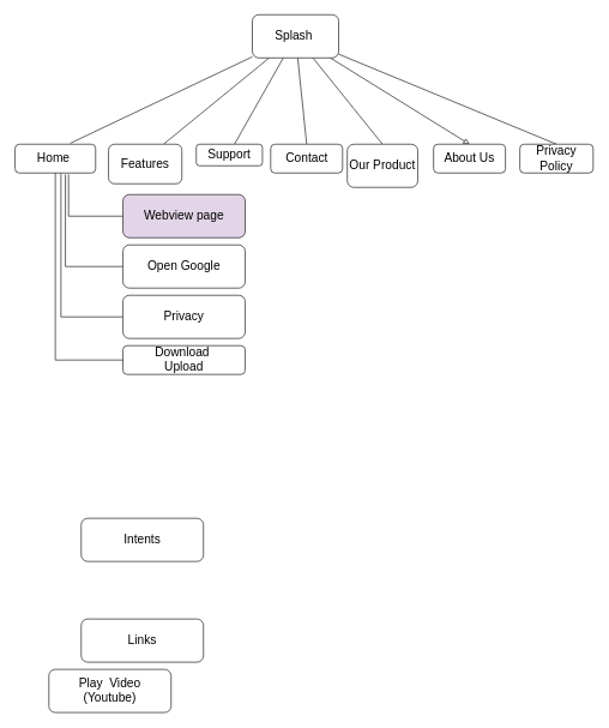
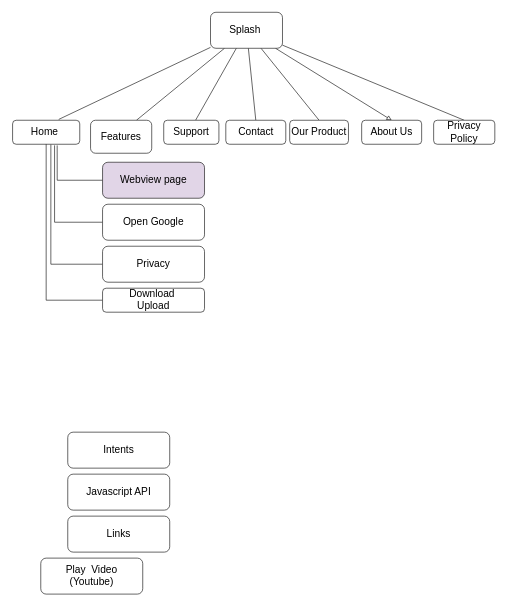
- <mxCell id="12" value="Support" style="rounded=1;whiteSpace=wrap;html=1;fontSize=17;" parent="1" vertex="1"><mxGeometry x="272" y="200" width="92" height="30" as="geometry" /></mxCell>
+ <mxCell id="12" value="Support" style="rounded=1;whiteSpace=wrap;html=1;fontSize=17;" parent="1" vertex="1"><mxGeometry x="272" y="200" width="92" height="40" as="geometry" /></mxCell>
- <mxCell id="13" value="Our Product" style="rounded=1;whiteSpace=wrap;html=1;fontSize=17;" parent="1" vertex="1"><mxGeometry x="482" y="200" width="98" height="60" as="geometry" /></mxCell>
+ <mxCell id="13" value="Our Product" style="rounded=1;whiteSpace=wrap;html=1;fontSize=17;" parent="1" vertex="1"><mxGeometry x="482" y="200" width="98" height="40" as="geometry" /></mxCell>
+ <mxCell id="27" value="Javascript API" style="rounded=1;whiteSpace=wrap;html=1;fontSize=17;" parent="1" vertex="1"><mxGeometry x="112" y="790" width="170" height="60" as="geometry" /></mxCell>
